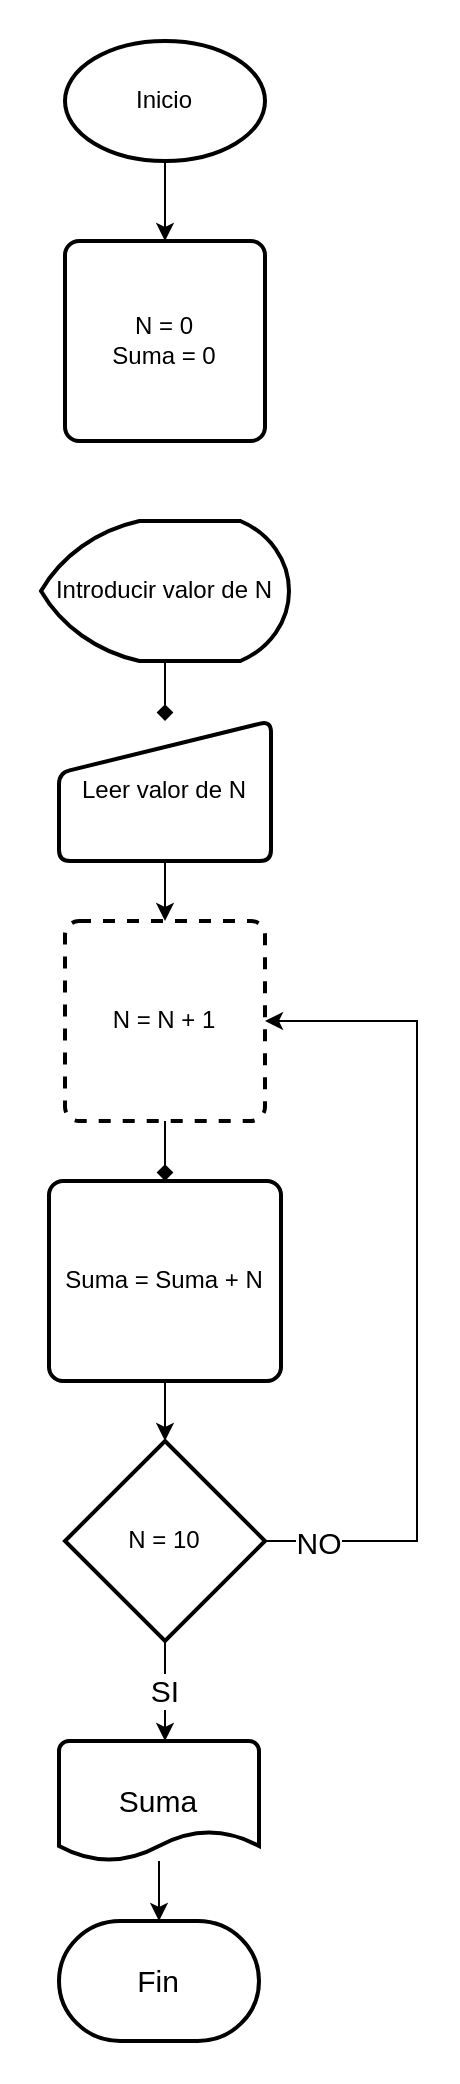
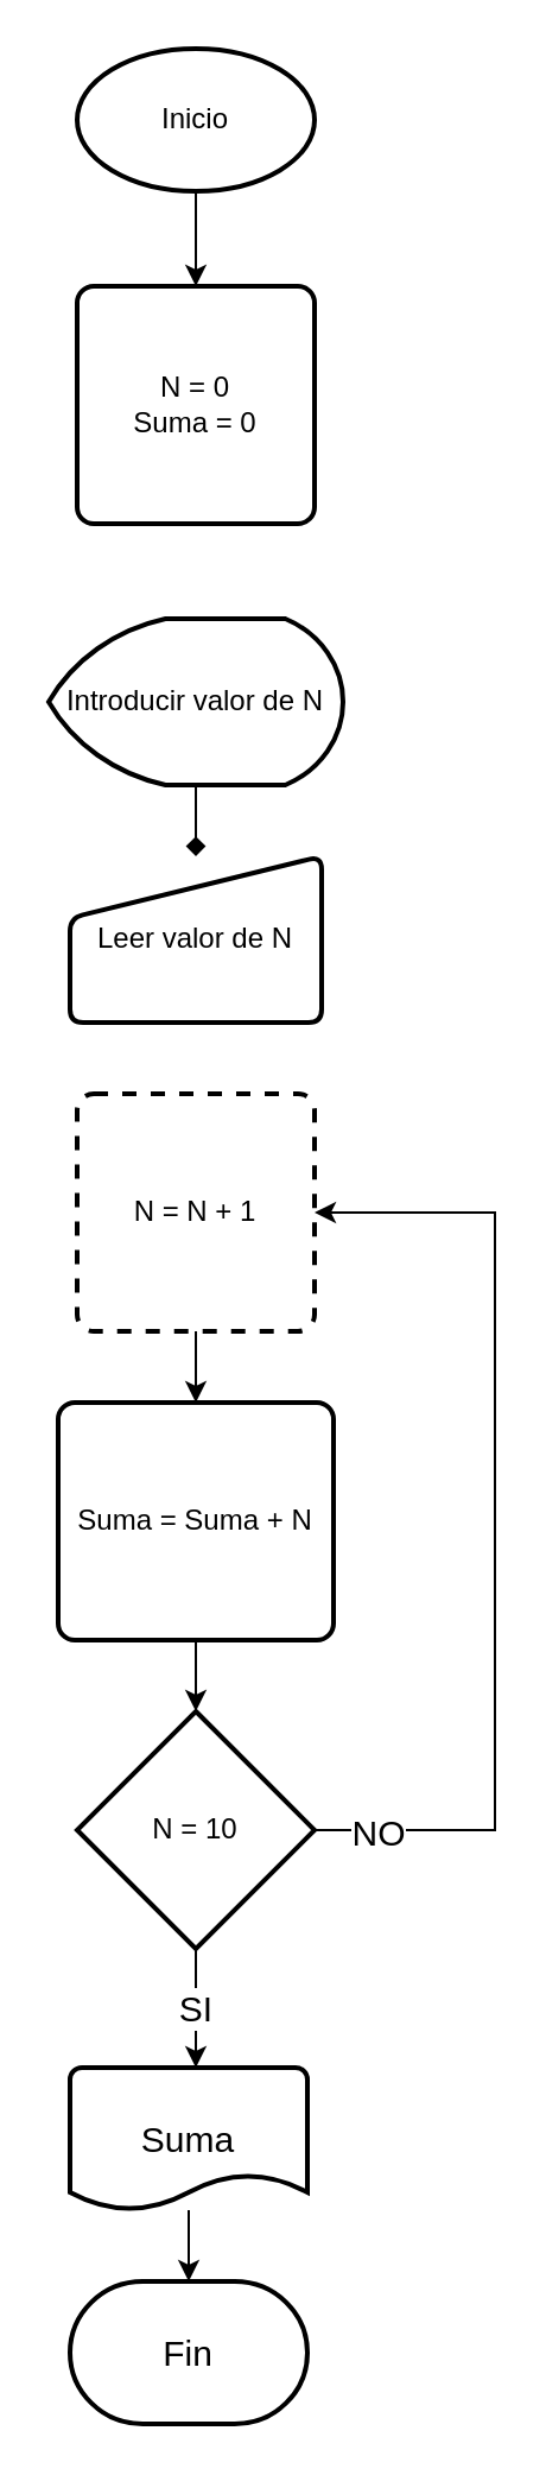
- <mxCell id="9" value="" style="edgeStyle=orthogonalEdgeStyle;rounded=0;orthogonalLoop=1;jettySize=auto;html=1;" edge="1" parent="1" source="10" target="8"><mxGeometry relative="1" as="geometry" /></mxCell>
- <mxCell id="7" value="" style="edgeStyle=orthogonalEdgeStyle;rounded=0;orthogonalLoop=1;jettySize=auto;html=1;endArrow=diamond;" edge="1" parent="1" source="8" target="12"><mxGeometry relative="1" as="geometry" /></mxCell>
+ <mxCell id="7" value="" style="edgeStyle=orthogonalEdgeStyle;rounded=0;orthogonalLoop=1;jettySize=auto;html=1;" edge="1" parent="1" source="8" target="12"><mxGeometry relative="1" as="geometry" /></mxCell>
